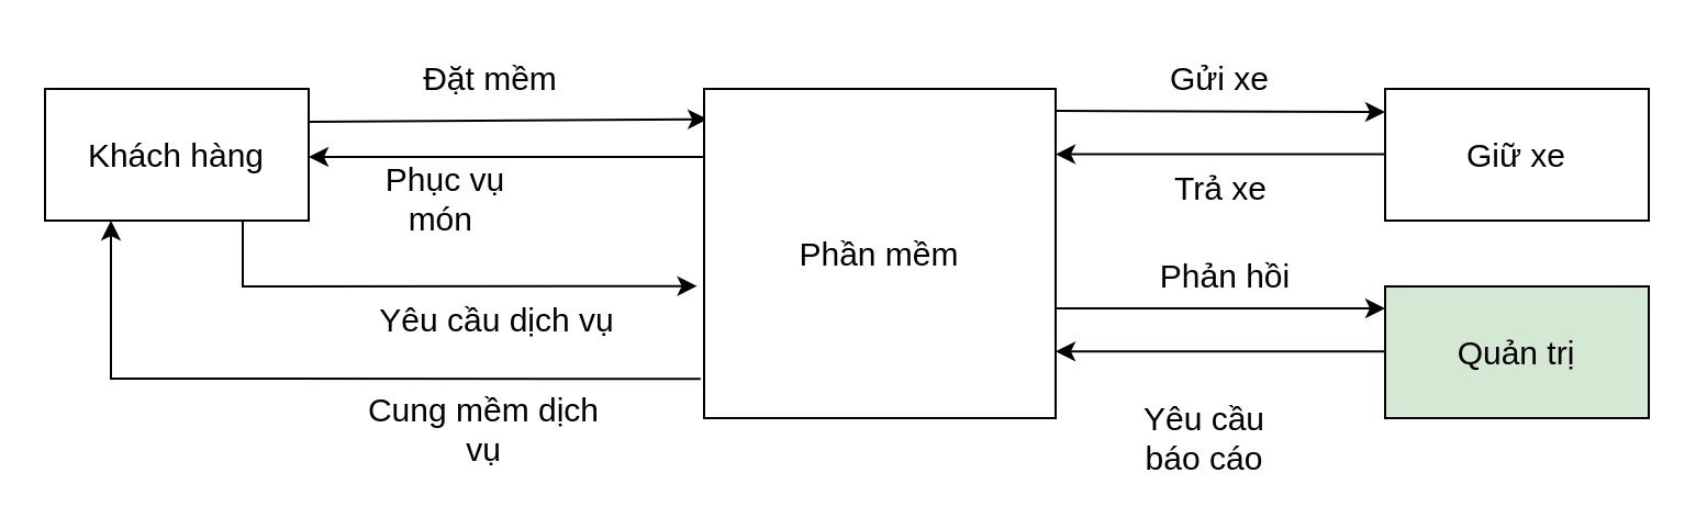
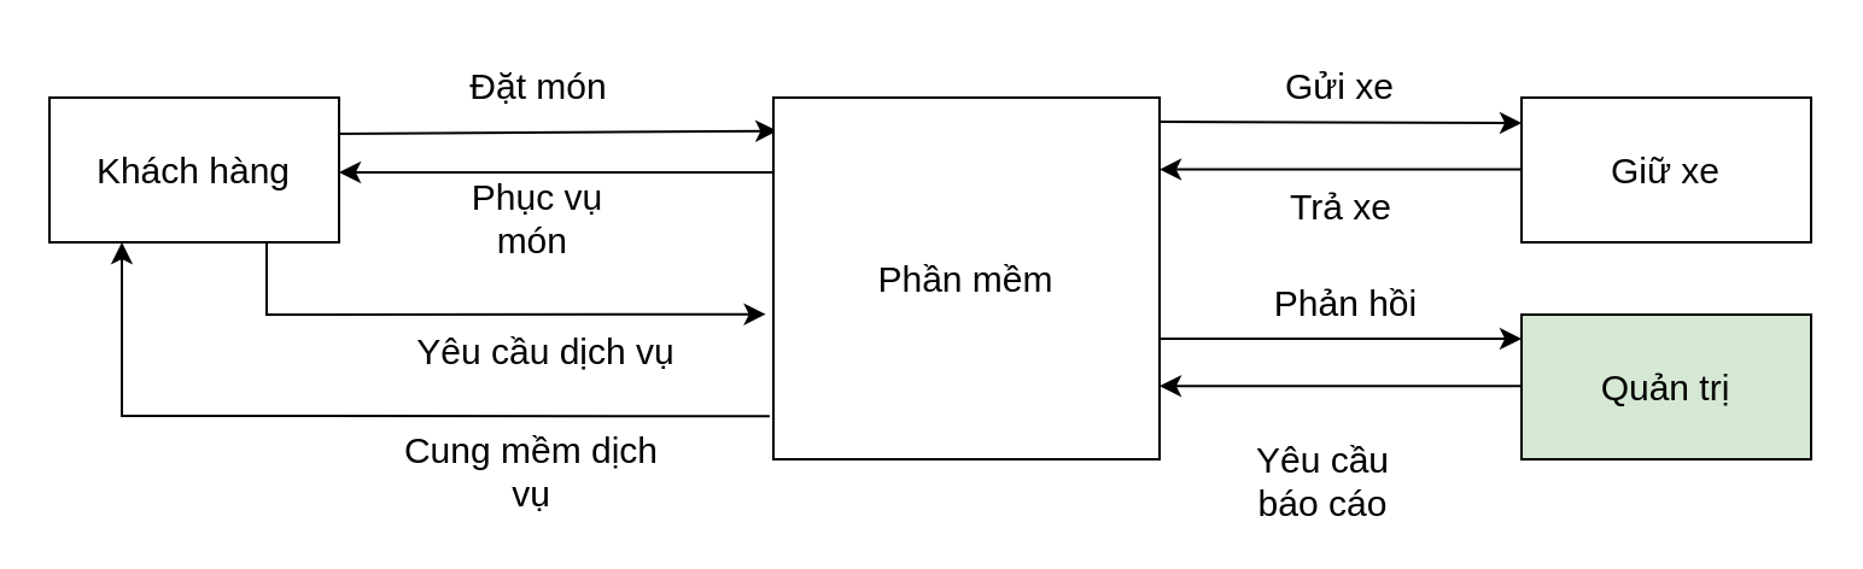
- <mxCell id="13" value="Đặt mềm" style="text;html=1;strokeColor=none;fillColor=none;align=center;verticalAlign=middle;whiteSpace=wrap;rounded=0;fontSize=15;" vertex="1" parent="1"><mxGeometry x="177.5" y="20" width="90" height="30" as="geometry" /></mxCell>
+ <mxCell id="13" value="Đặt món" style="text;html=1;strokeColor=none;fillColor=none;align=center;verticalAlign=middle;whiteSpace=wrap;rounded=0;fontSize=15;" vertex="1" parent="1"><mxGeometry x="177.5" y="20" width="90" height="30" as="geometry" /></mxCell>
- <mxCell id="12" value="Phục vụ món&amp;nbsp;" style="text;html=1;strokeColor=none;fillColor=none;align=center;verticalAlign=middle;whiteSpace=wrap;rounded=0;fontSize=15;" vertex="1" parent="1"><mxGeometry x="170" y="75" width="65" height="30" as="geometry" /></mxCell>
+ <mxCell id="12" value="Phục vụ món&amp;nbsp;" style="text;html=1;strokeColor=none;fillColor=none;align=center;verticalAlign=middle;whiteSpace=wrap;rounded=0;fontSize=15;" vertex="1" parent="1"><mxGeometry x="190" y="75" width="65" height="30" as="geometry" /></mxCell>
